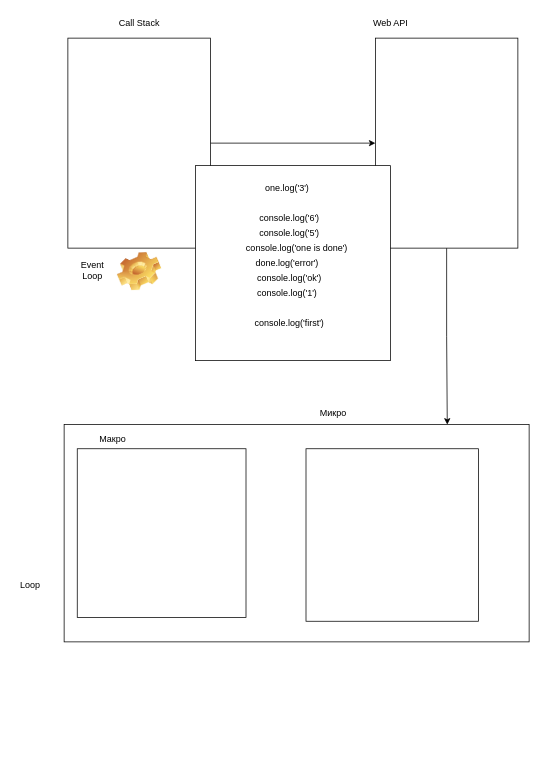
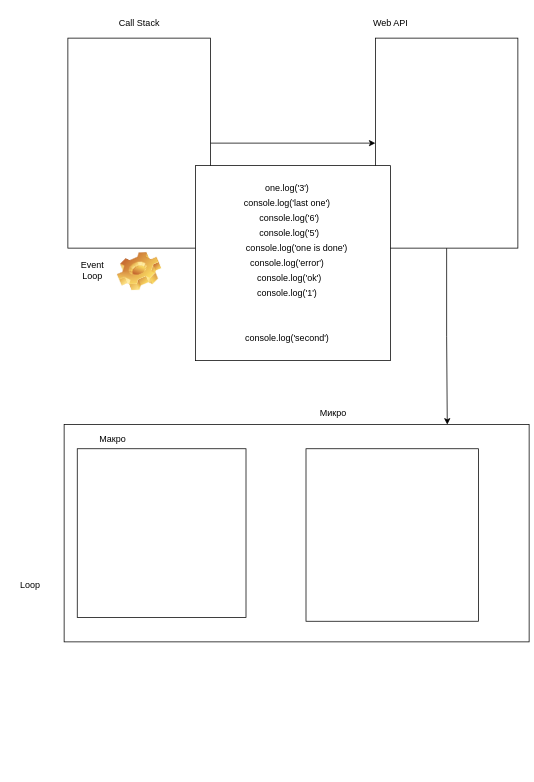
+ <mxCell id="18" value="&lt;div style=&quot;font-family: &amp;#34;helvetica&amp;#34;&quot;&gt;&lt;div&gt;console.log('last one')&lt;/div&gt;&lt;/div&gt;" style="text;html=1;strokeColor=none;fillColor=none;align=center;verticalAlign=middle;whiteSpace=wrap;rounded=0;" vertex="1" parent="1"><mxGeometry x="300" y="260" width="165" height="20" as="geometry" /></mxCell>
- <mxCell id="21" value="&lt;div style=&quot;font-family: &amp;#34;helvetica&amp;#34;&quot;&gt;&lt;div&gt;done.log('error')&lt;/div&gt;&lt;/div&gt;" style="text;html=1;strokeColor=none;fillColor=none;align=center;verticalAlign=middle;whiteSpace=wrap;rounded=0;" vertex="1" parent="1"><mxGeometry x="300" y="340" width="165" height="20" as="geometry" /></mxCell>
+ <mxCell id="21" value="&lt;div style=&quot;font-family: &amp;#34;helvetica&amp;#34;&quot;&gt;&lt;div&gt;console.log('error')&lt;/div&gt;&lt;/div&gt;" style="text;html=1;strokeColor=none;fillColor=none;align=center;verticalAlign=middle;whiteSpace=wrap;rounded=0;" vertex="1" parent="1"><mxGeometry x="300" y="340" width="165" height="20" as="geometry" /></mxCell>
- <mxCell id="25" value="&lt;div style=&quot;font-family: &amp;#34;helvetica&amp;#34;&quot;&gt;&lt;div&gt;console.log('first')&lt;/div&gt;&lt;/div&gt;" style="text;html=1;strokeColor=none;fillColor=none;align=center;verticalAlign=middle;whiteSpace=wrap;rounded=0;" vertex="1" parent="1"><mxGeometry x="302.5" y="420" width="165" height="20" as="geometry" /></mxCell>
+ <mxCell id="26" value="&lt;div style=&quot;font-family: &amp;#34;helvetica&amp;#34;&quot;&gt;&lt;div&gt;console.log('second')&lt;/div&gt;&lt;/div&gt;" style="text;html=1;strokeColor=none;fillColor=none;align=center;verticalAlign=middle;whiteSpace=wrap;rounded=0;" vertex="1" parent="1"><mxGeometry x="300" y="440" width="165" height="20" as="geometry" /></mxCell>
